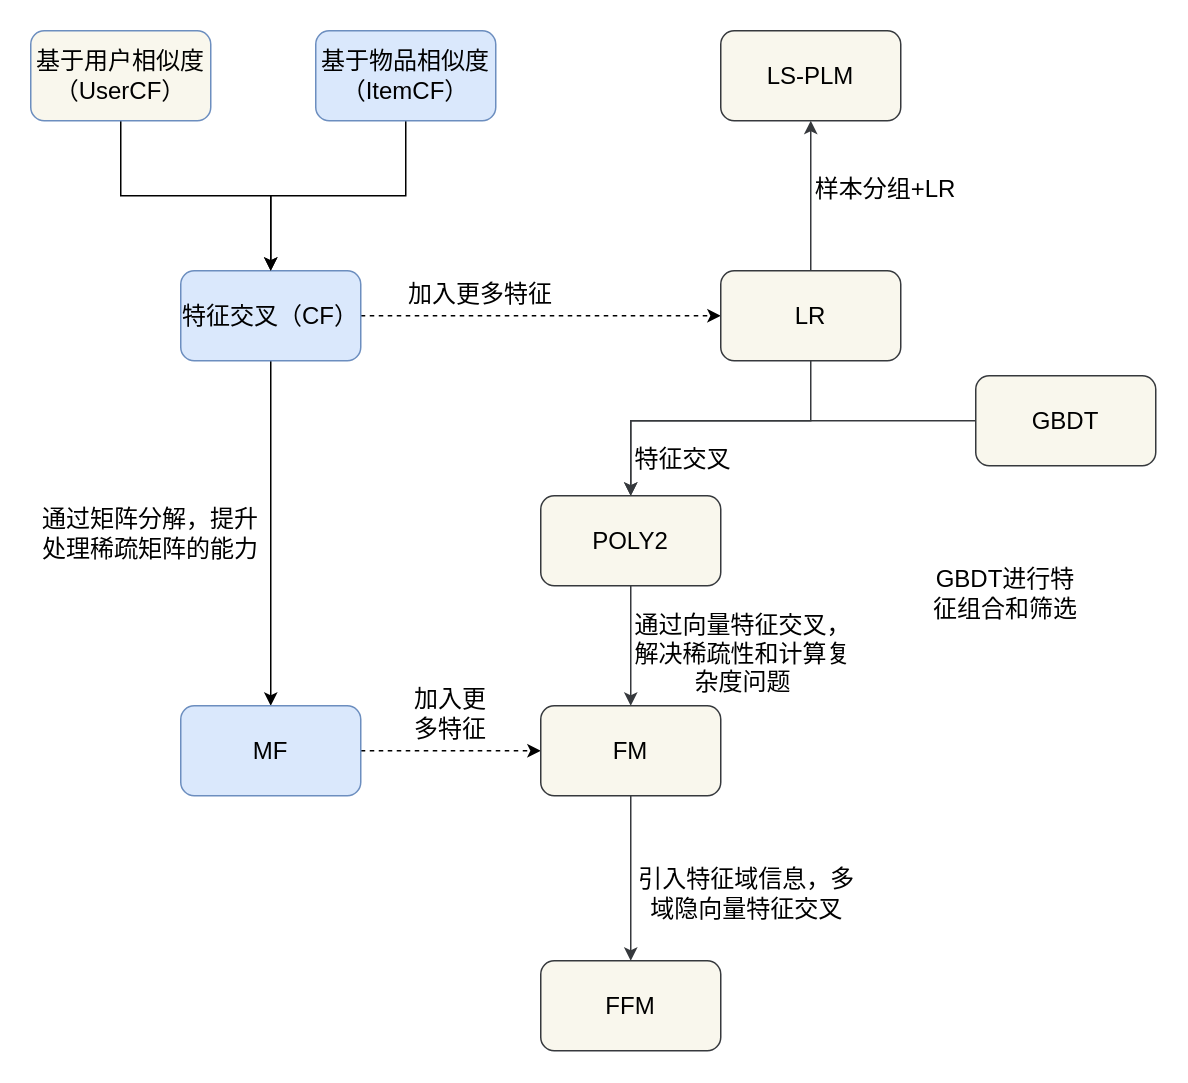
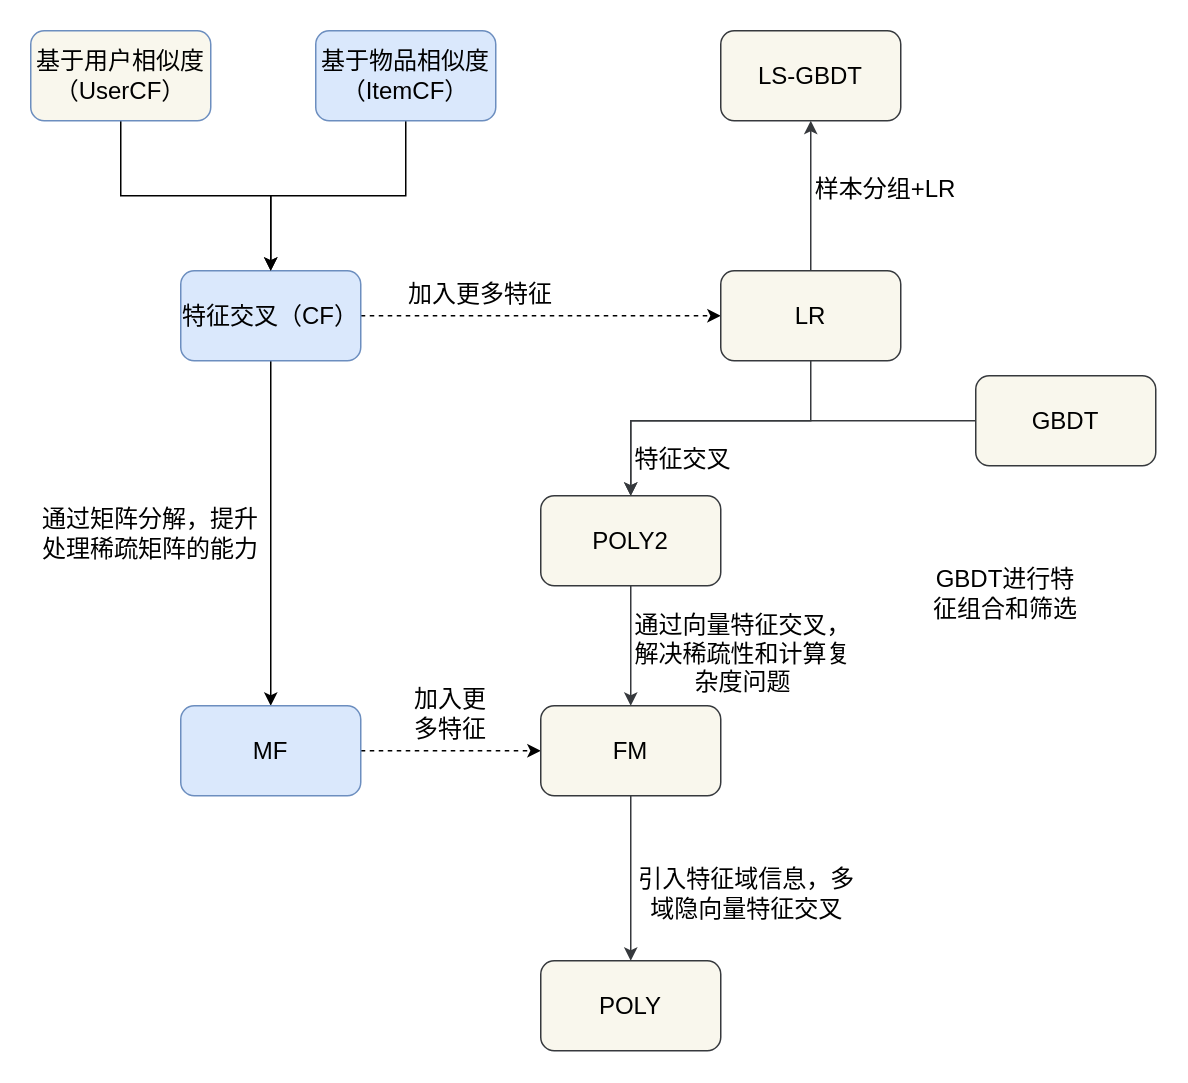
- <mxCell id="26" value="&lt;font style=&quot;font-size: 16px&quot;&gt;LS-PLM&lt;/font&gt;" style="whiteSpace=wrap;html=1;rounded=1;fillColor=#f9f7ed;strokeColor=#36393d;" vertex="1" parent="1"><mxGeometry x="480" y="20" width="120" height="60" as="geometry" /></mxCell>
+ <mxCell id="26" value="&lt;font style=&quot;font-size: 16px&quot;&gt;LS-GBDT&lt;/font&gt;" style="whiteSpace=wrap;html=1;rounded=1;fillColor=#f9f7ed;strokeColor=#36393d;" vertex="1" parent="1"><mxGeometry x="480" y="20" width="120" height="60" as="geometry" /></mxCell>
- <mxCell id="28" value="&lt;font style=&quot;font-size: 16px&quot;&gt;FFM&lt;/font&gt;" style="whiteSpace=wrap;html=1;rounded=1;fillColor=#f9f7ed;strokeColor=#36393d;" vertex="1" parent="1"><mxGeometry x="360" y="640" width="120" height="60" as="geometry" /></mxCell>
+ <mxCell id="28" value="&lt;font style=&quot;font-size: 16px&quot;&gt;POLY&lt;/font&gt;" style="whiteSpace=wrap;html=1;rounded=1;fillColor=#f9f7ed;strokeColor=#36393d;" vertex="1" parent="1"><mxGeometry x="360" y="640" width="120" height="60" as="geometry" /></mxCell>
